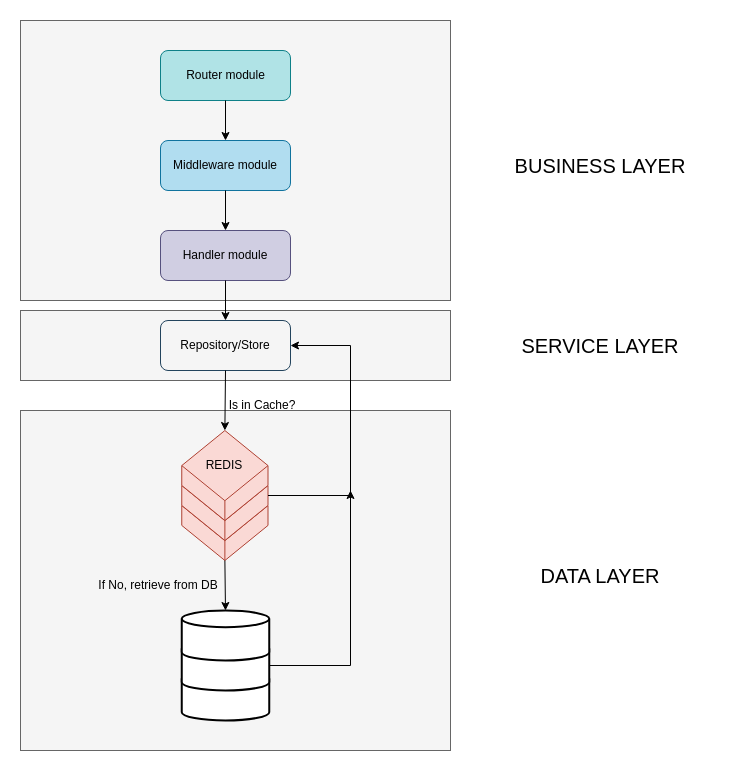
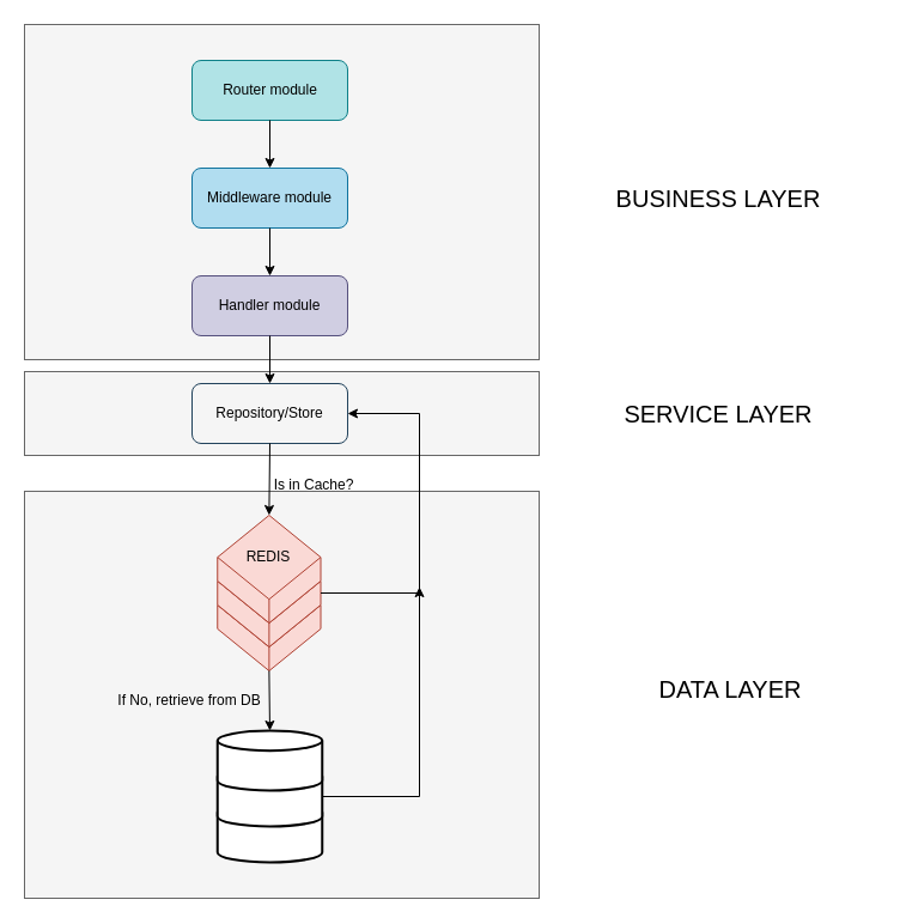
- <mxCell id="30" value="DATA LAYER" style="text;html=1;strokeColor=none;fillColor=none;align=center;verticalAlign=middle;whiteSpace=wrap;rounded=0;fontSize=20;" vertex="1" parent="1"><mxGeometry x="470" y="560" width="260" height="30" as="geometry" /></mxCell>
+ <mxCell id="30" value="DATA LAYER" style="text;html=1;strokeColor=none;fillColor=none;align=center;verticalAlign=middle;whiteSpace=wrap;rounded=0;fontSize=20;" vertex="1" parent="1"><mxGeometry x="480" y="560" width="260" height="30" as="geometry" /></mxCell>
